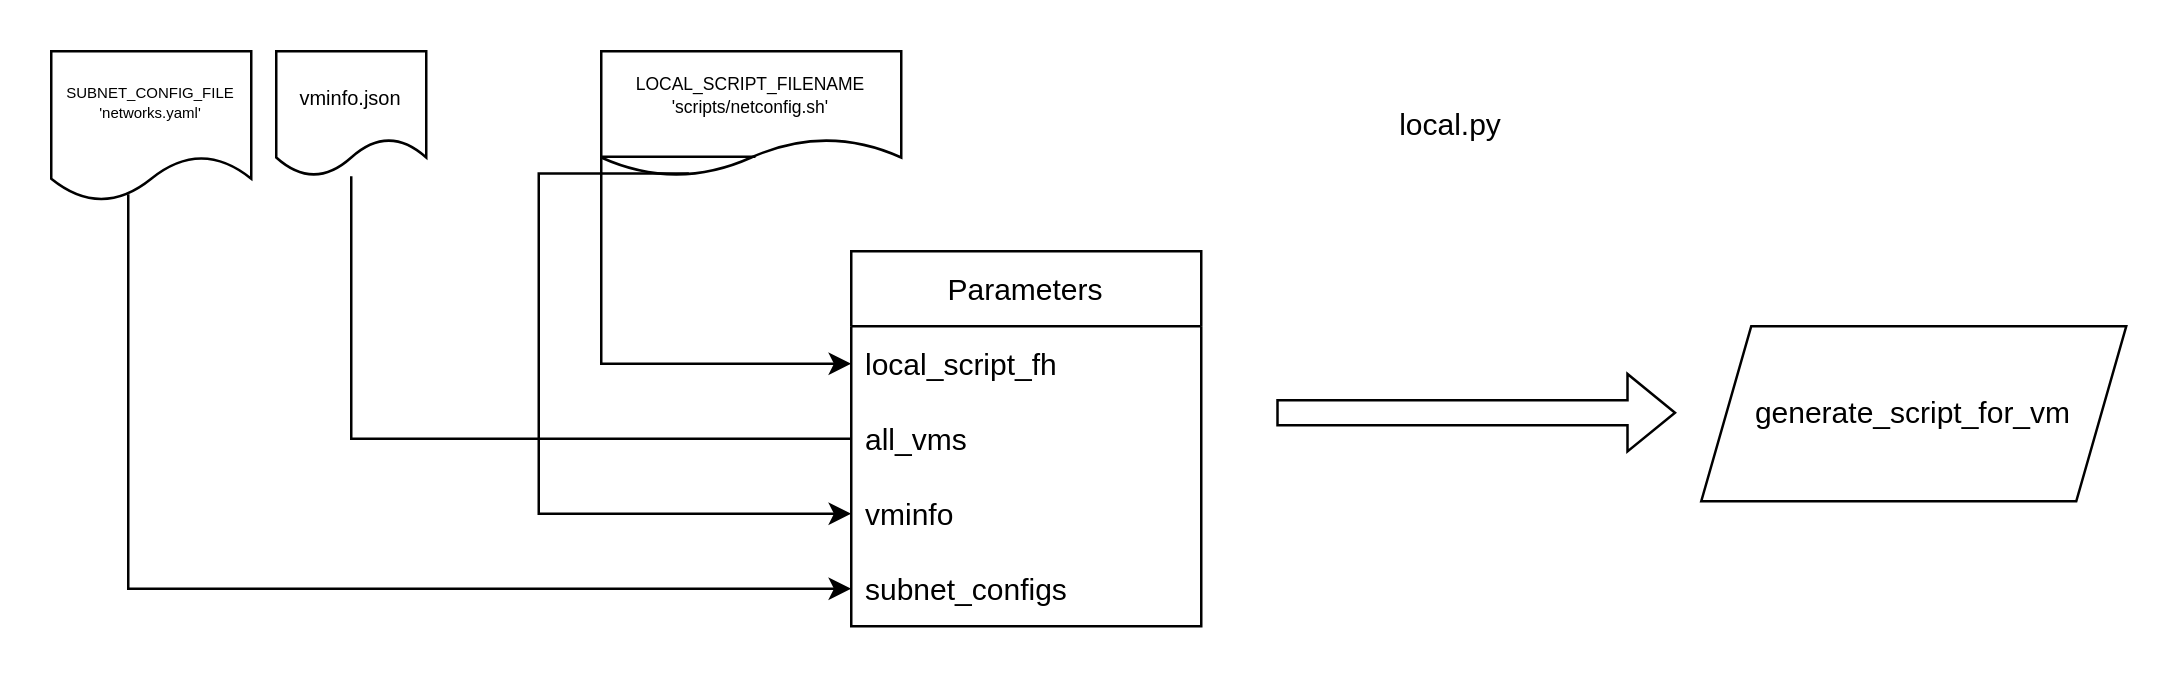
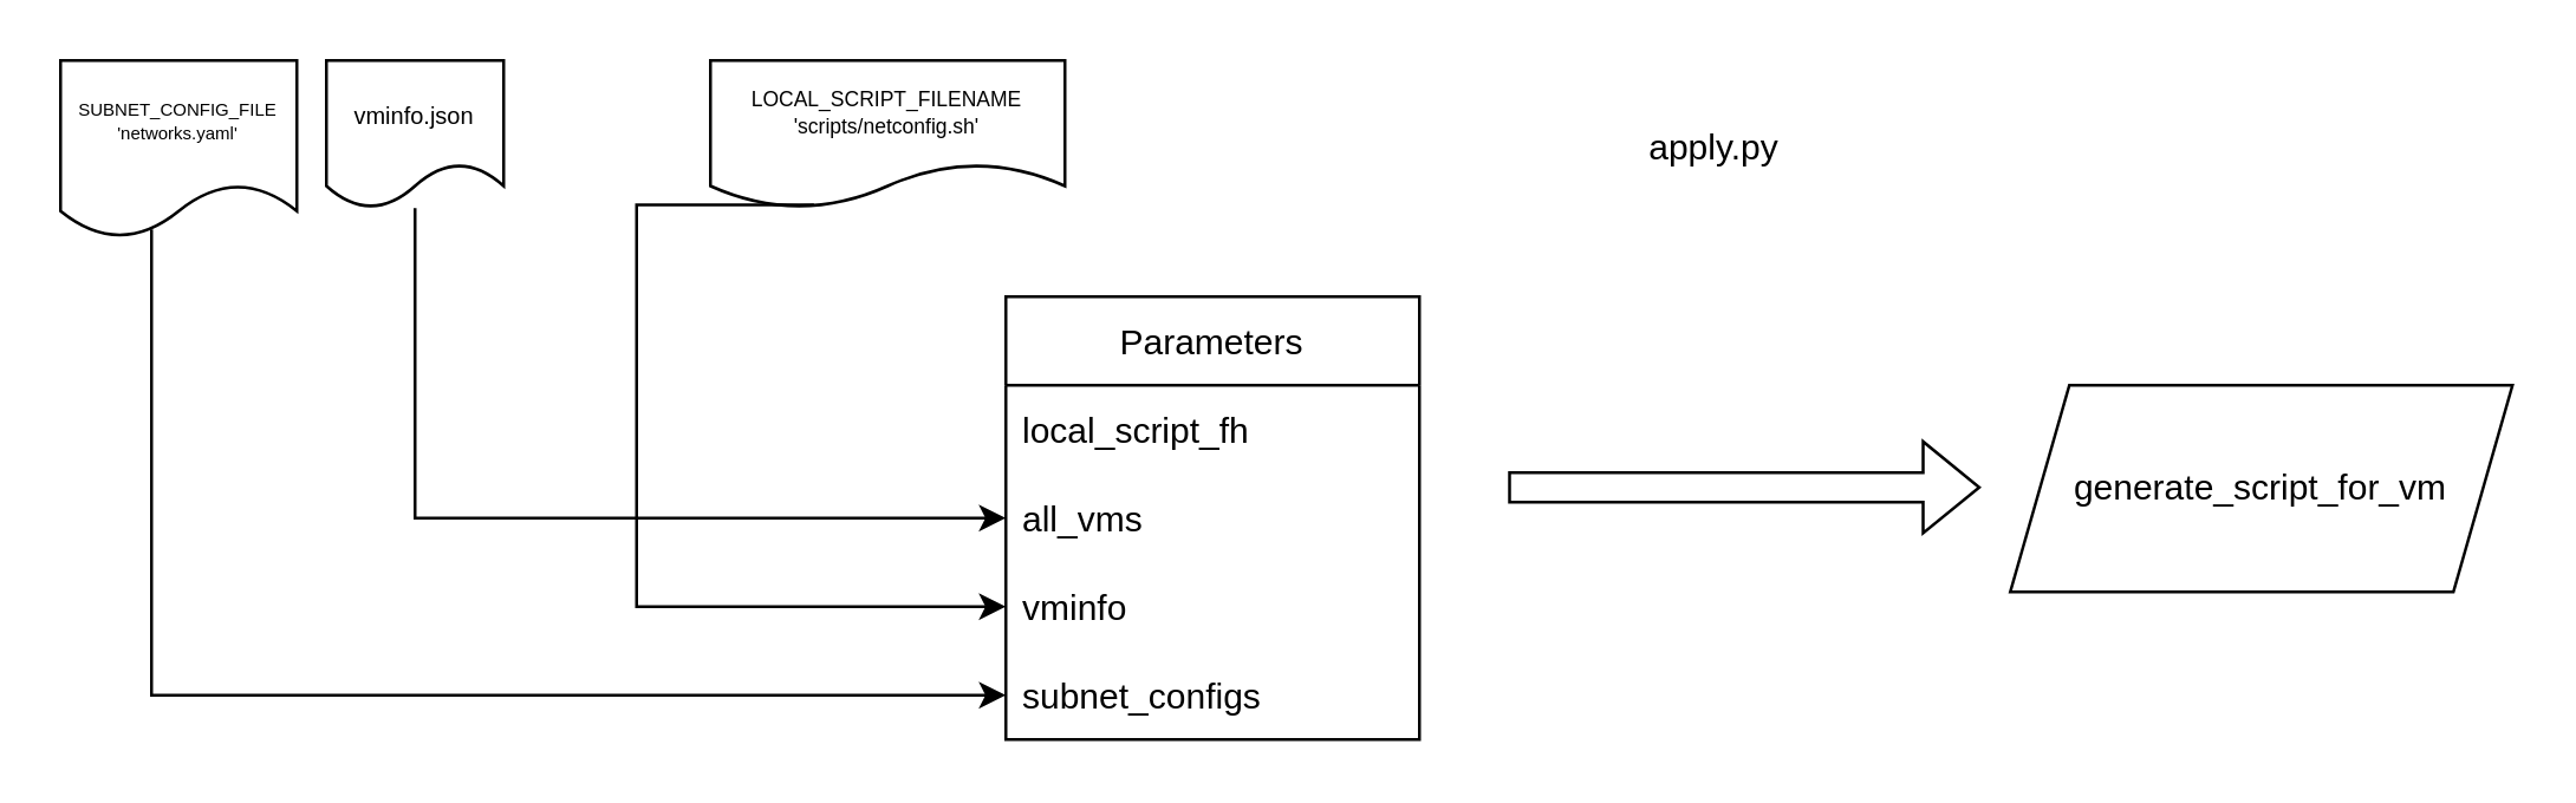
- <mxCell id="2" value="&lt;div&gt;local.py&lt;/div&gt;" style="text;html=1;strokeColor=none;fillColor=none;align=center;verticalAlign=middle;whiteSpace=wrap;rounded=0;" vertex="1" parent="1"><mxGeometry x="550" y="30" width="60" height="40" as="geometry" /></mxCell>
+ <mxCell id="2" value="&lt;div&gt;apply.py&lt;/div&gt;" style="text;html=1;strokeColor=none;fillColor=none;align=center;verticalAlign=middle;whiteSpace=wrap;rounded=0;" vertex="1" parent="1"><mxGeometry x="550" y="30" width="60" height="40" as="geometry" /></mxCell>
- <mxCell id="13" value="" style="edgeStyle=segmentEdgeStyle;endArrow=classic;html=1;rounded=0;fontSize=7;exitX=0.514;exitY=0.843;exitDx=0;exitDy=0;exitPerimeter=0;" edge="1" parent="1" source="12" target="5"><mxGeometry width="50" height="50" relative="1" as="geometry"><mxPoint x="120" y="130" as="sourcePoint" /><mxPoint x="170" y="80" as="targetPoint" /><Array as="points"><mxPoint x="240" y="62" /><mxPoint x="240" y="145" /></Array></mxGeometry></mxCell>
- <mxCell id="11" value="" style="edgeStyle=segmentEdgeStyle;endArrow=none;html=1;rounded=0;entryX=0;entryY=0.5;entryDx=0;entryDy=0;" edge="1" parent="1" source="10" target="6"><mxGeometry width="50" height="50" relative="1" as="geometry"><mxPoint x="140" y="220" as="sourcePoint" /><mxPoint x="190" y="170" as="targetPoint" /><Array as="points"><mxPoint x="140" y="175" /></Array></mxGeometry></mxCell>
+ <mxCell id="11" value="" style="edgeStyle=segmentEdgeStyle;endArrow=classic;html=1;rounded=0;entryX=0;entryY=0.5;entryDx=0;entryDy=0;" edge="1" parent="1" source="10" target="6"><mxGeometry width="50" height="50" relative="1" as="geometry"><mxPoint x="140" y="220" as="sourcePoint" /><mxPoint x="190" y="170" as="targetPoint" /><Array as="points"><mxPoint x="140" y="175" /></Array></mxGeometry></mxCell>
